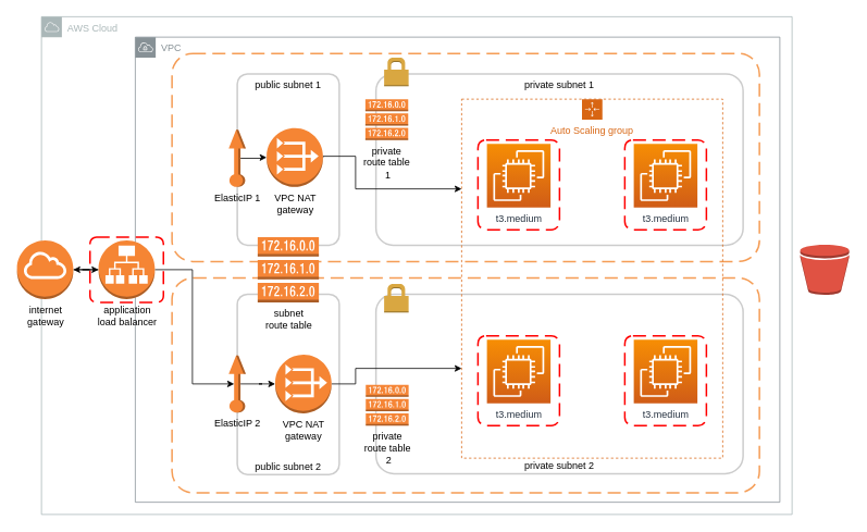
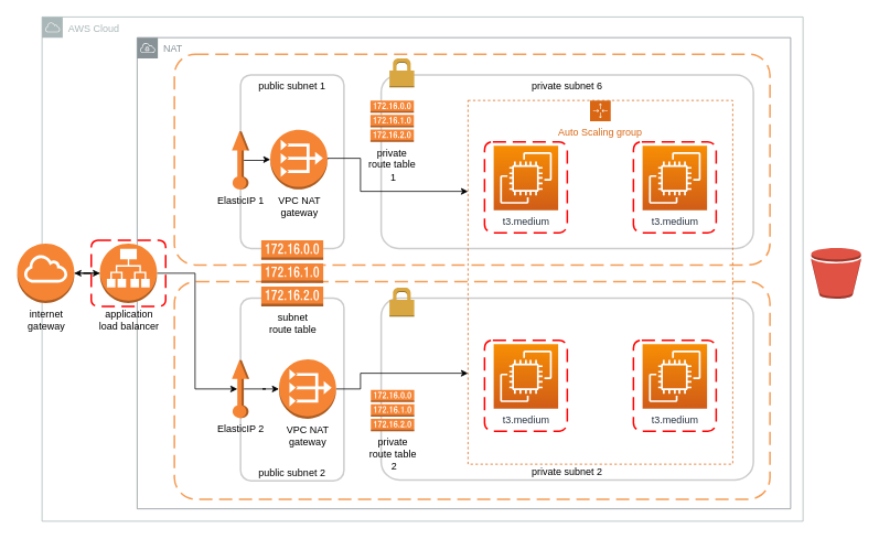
- <mxCell id="4" value="VPC" style="sketch=0;outlineConnect=0;gradientColor=none;html=1;whiteSpace=wrap;fontSize=12;fontStyle=0;shape=mxgraph.aws4.group;grIcon=mxgraph.aws4.group_vpc;strokeColor=#879196;fillColor=none;verticalAlign=top;align=left;spacingLeft=30;fontColor=#879196;dashed=0;" parent="1" vertex="1"><mxGeometry x="165" y="45" width="790" height="570" as="geometry" /></mxCell>
+ <mxCell id="4" value="NAT" style="sketch=0;outlineConnect=0;gradientColor=none;html=1;whiteSpace=wrap;fontSize=12;fontStyle=0;shape=mxgraph.aws4.group;grIcon=mxgraph.aws4.group_vpc;strokeColor=#879196;fillColor=none;verticalAlign=top;align=left;spacingLeft=30;fontColor=#879196;dashed=0;" parent="1" vertex="1"><mxGeometry x="165" y="45" width="790" height="570" as="geometry" /></mxCell>
- <mxCell id="10" value="private subnet 1" style="rounded=1;arcSize=10;dashed=0;fillColor=none;gradientColor=none;strokeWidth=2;verticalAlign=top;opacity=20;" parent="1" vertex="1"><mxGeometry x="460" y="90" width="450" height="210" as="geometry" /></mxCell>
+ <mxCell id="10" value="private subnet 6" style="rounded=1;arcSize=10;dashed=0;fillColor=none;gradientColor=none;strokeWidth=2;verticalAlign=top;opacity=20;" parent="1" vertex="1"><mxGeometry x="460" y="90" width="450" height="210" as="geometry" /></mxCell>
